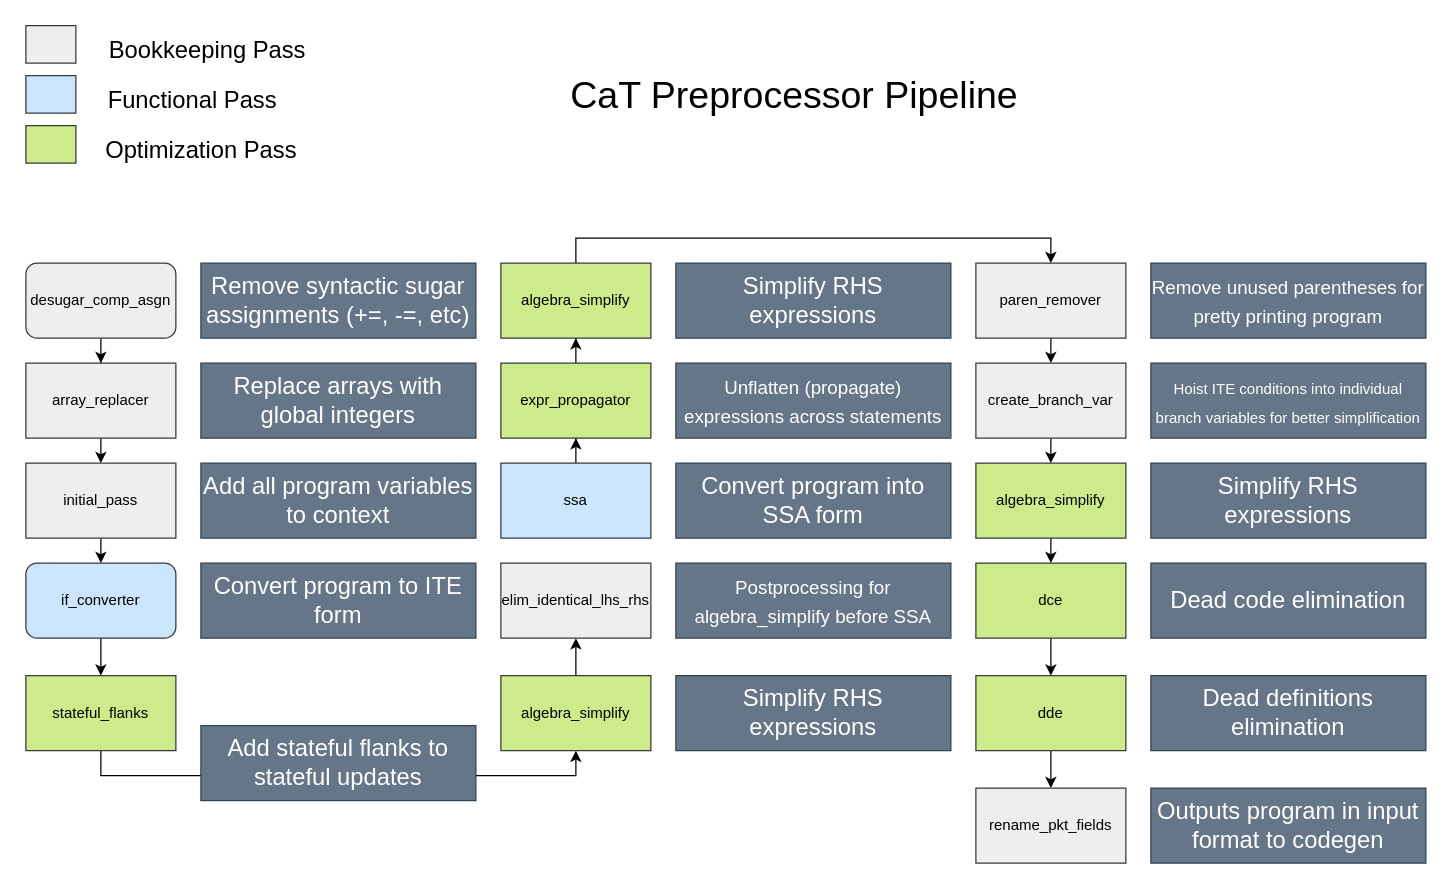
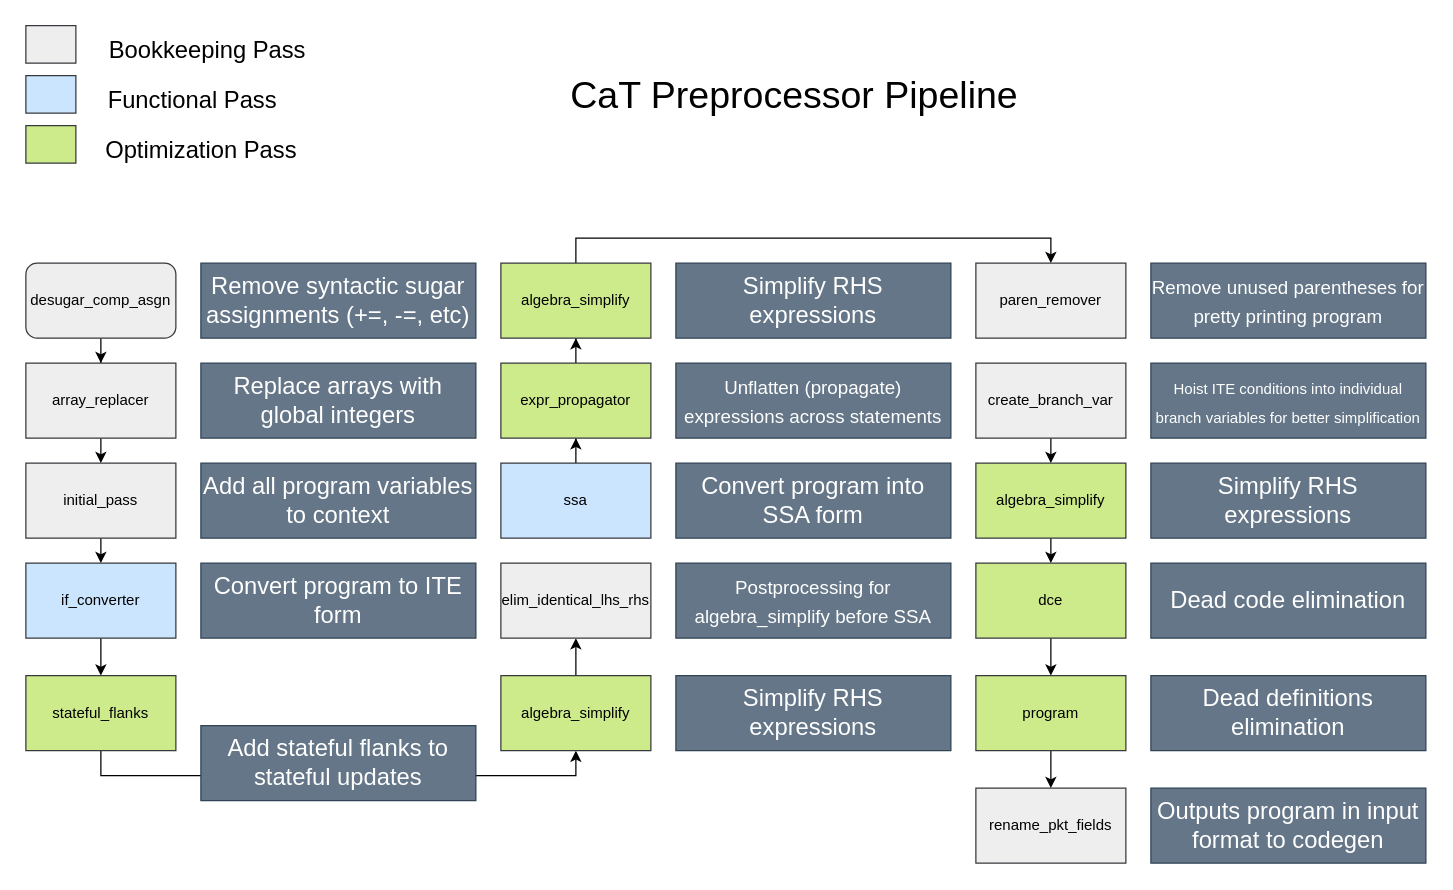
- <mxCell id="15" style="edgeStyle=orthogonalEdgeStyle;rounded=0;orthogonalLoop=1;jettySize=auto;html=1;exitX=0.5;exitY=1;exitDx=0;exitDy=0;entryX=0.5;entryY=0;entryDx=0;entryDy=0;" edge="1" parent="1" source="16" target="24"><mxGeometry relative="1" as="geometry" /></mxCell>
- <mxCell id="3" value="if_converter" style="whiteSpace=wrap;html=1;fillColor=#cce5ff;strokeColor=#36393d;rounded=1;" vertex="1" parent="1"><mxGeometry x="20" y="450" width="120" height="60" as="geometry" /></mxCell>
+ <mxCell id="3" value="if_converter" style="rounded=0;whiteSpace=wrap;html=1;fillColor=#cce5ff;strokeColor=#36393d;" vertex="1" parent="1"><mxGeometry x="20" y="450" width="120" height="60" as="geometry" /></mxCell>
- <mxCell id="30" value="dde" style="rounded=0;whiteSpace=wrap;html=1;fillColor=#cdeb8b;strokeColor=#36393d;" vertex="1" parent="1"><mxGeometry x="780" y="540" width="120" height="60" as="geometry" /></mxCell>
+ <mxCell id="30" value="program" style="rounded=0;whiteSpace=wrap;html=1;fillColor=#cdeb8b;strokeColor=#36393d;" vertex="1" parent="1"><mxGeometry x="780" y="540" width="120" height="60" as="geometry" /></mxCell>
